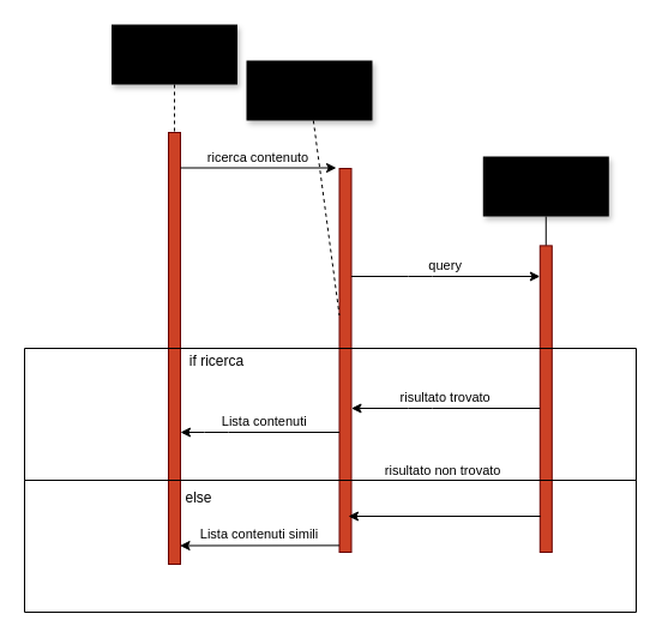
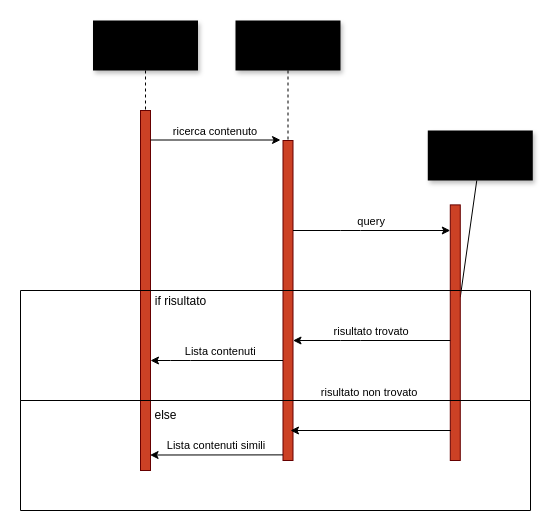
- <mxCell id="3" value="Lista" style="shadow=1;fillColor=#000000;strokeColor=none" parent="1" vertex="1"><mxGeometry x="92.5" y="20" width="105" height="50" as="geometry" /></mxCell>
+ <mxCell id="3" value="Paolo" style="shadow=1;fillColor=#000000;strokeColor=none" parent="1" vertex="1"><mxGeometry x="92.5" y="20" width="105" height="50" as="geometry" /></mxCell>
- <mxCell id="5" value="Api" style="shadow=1;fillColor=#000000;strokeColor=none" parent="1" vertex="1"><mxGeometry x="205" y="50" width="105" height="50" as="geometry" /></mxCell>
+ <mxCell id="5" value="Api" style="shadow=1;fillColor=#000000;strokeColor=none" parent="1" vertex="1"><mxGeometry x="235" y="20" width="105" height="50" as="geometry" /></mxCell>
- <mxCell id="8" value="Db" style="shadow=1;fillColor=#000000;strokeColor=none" parent="1" vertex="1"><mxGeometry x="402.284" y="130" width="105" height="50" as="geometry" /></mxCell>
+ <mxCell id="8" value="Db" style="shadow=1;fillColor=#000000;strokeColor=none" parent="1" vertex="1"><mxGeometry x="427.284" y="130" width="105" height="50" as="geometry" /></mxCell>
- <mxCell id="18" value="if ricerca" style="text;html=1;align=center;verticalAlign=middle;resizable=0;points=[];autosize=1;strokeColor=none;fillColor=none;" vertex="1" parent="17"><mxGeometry x="125" y="-4" width="70" height="30" as="geometry" /></mxCell>
+ <mxCell id="18" value="if risultato" style="text;html=1;align=center;verticalAlign=middle;resizable=0;points=[];autosize=1;strokeColor=none;fillColor=none;" vertex="1" parent="17"><mxGeometry x="125" y="-4" width="70" height="30" as="geometry" /></mxCell>
